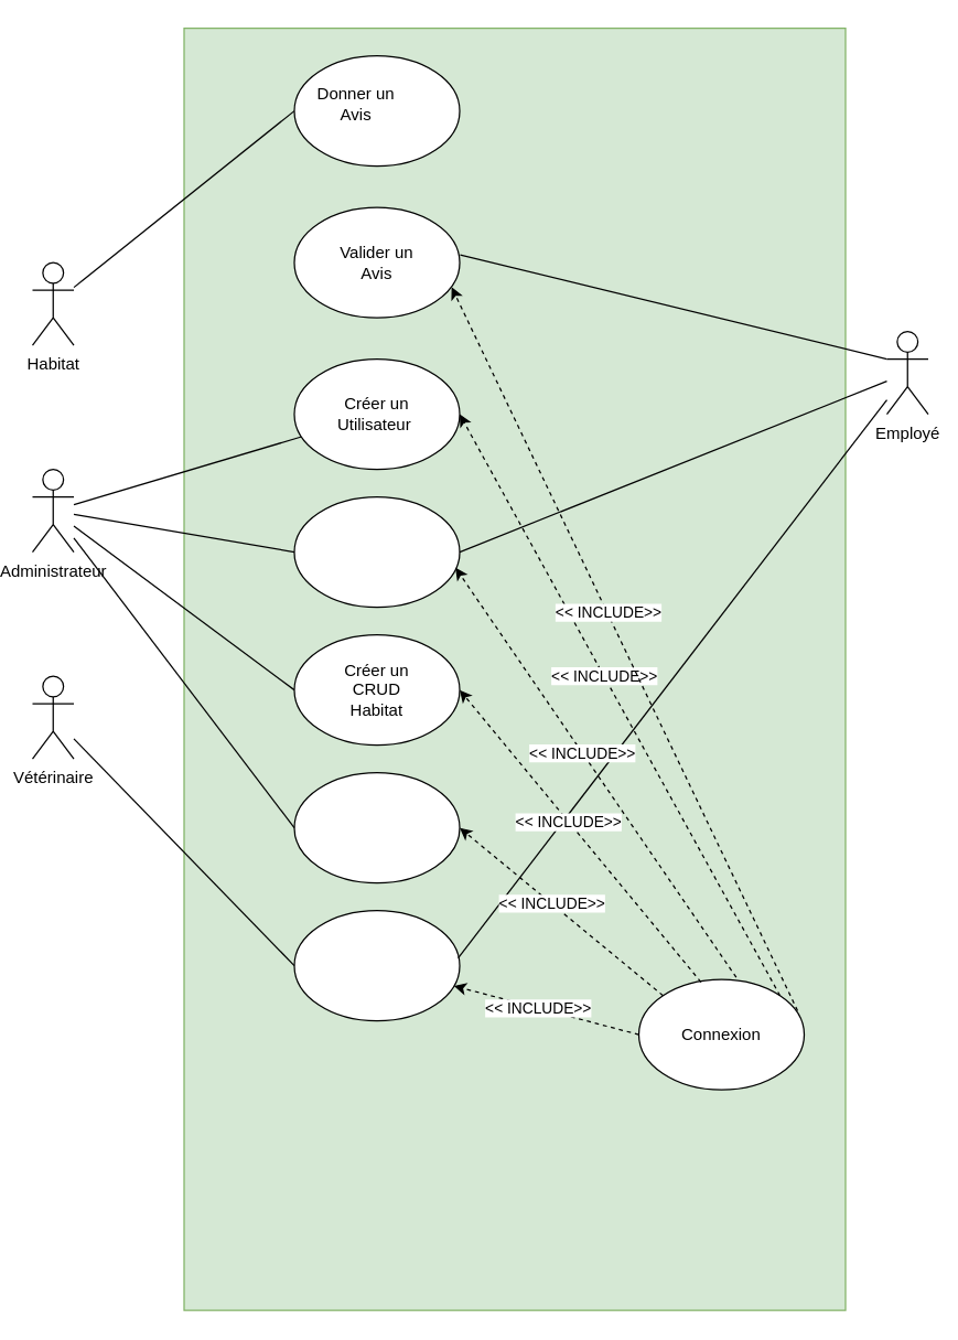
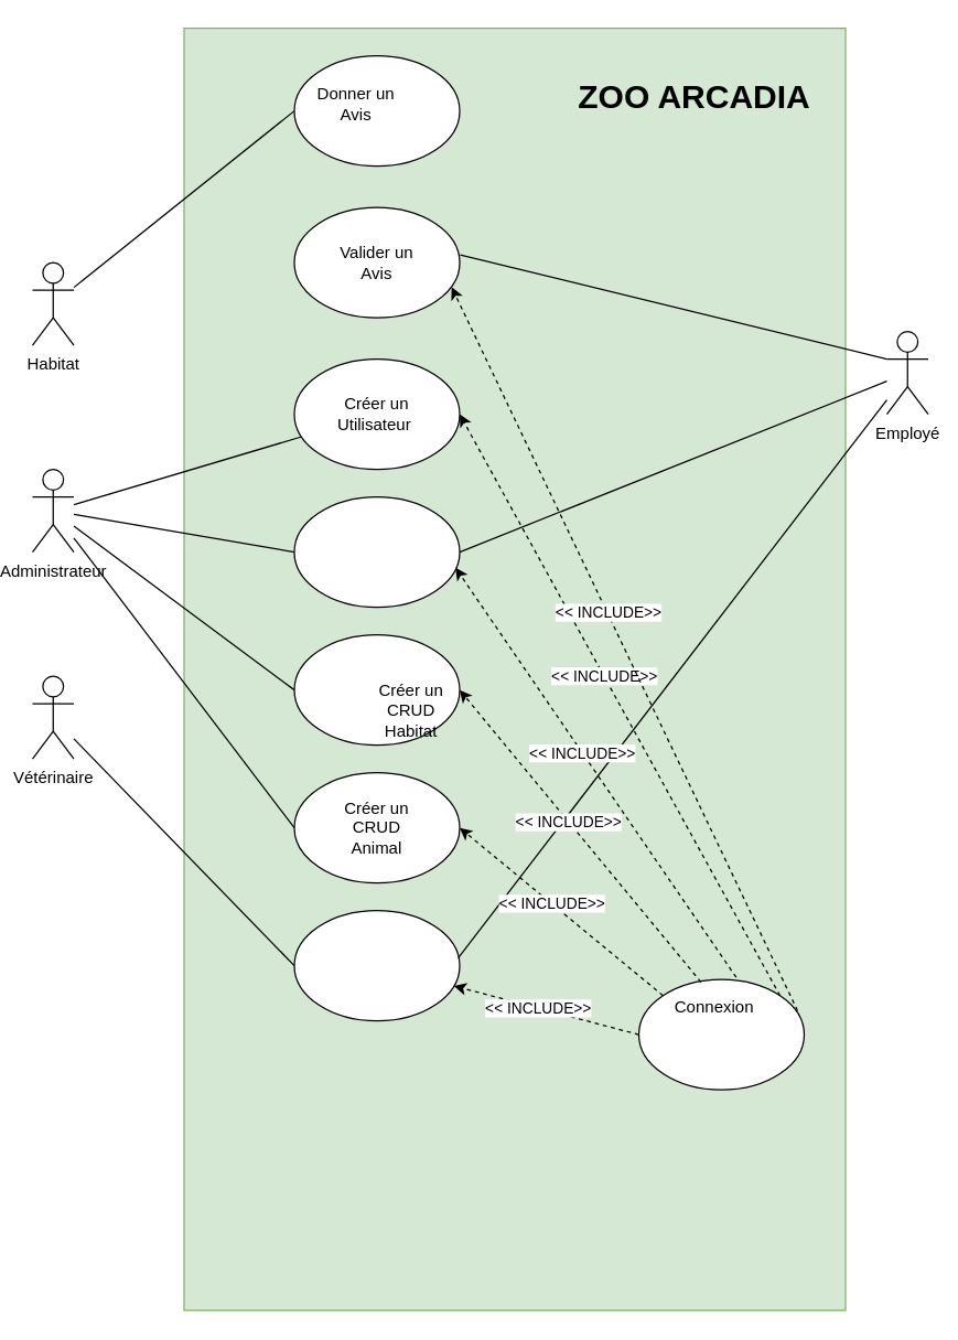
+ <mxCell id="3" value="ZOO ARCADIA" style="text;strokeColor=none;fillColor=none;html=1;fontSize=24;fontStyle=1;verticalAlign=middle;align=center;" vertex="1" parent="1"><mxGeometry x="400" y="50" width="200" height="40" as="geometry" /></mxCell>
- <mxCell id="18" value="Créer un CRUD Habitat" style="text;html=1;align=center;verticalAlign=middle;whiteSpace=wrap;rounded=0;" vertex="1" parent="1"><mxGeometry x="240" y="485" width="60" height="30" as="geometry" /></mxCell>
+ <mxCell id="18" value="Créer un CRUD Habitat" style="text;html=1;align=center;verticalAlign=middle;whiteSpace=wrap;rounded=0;" vertex="1" parent="1"><mxGeometry x="265" y="500" width="60" height="30" as="geometry" /></mxCell>
+ <mxCell id="21" value="Créer un CRUD Animal" style="text;html=1;align=center;verticalAlign=middle;whiteSpace=wrap;rounded=0;" vertex="1" parent="1"><mxGeometry x="240" y="585" width="60" height="30" as="geometry" /></mxCell>
- <mxCell id="29" value="Connexion" style="text;html=1;align=center;verticalAlign=middle;whiteSpace=wrap;rounded=0;" vertex="1" parent="1"><mxGeometry x="490" y="735" width="60" height="30" as="geometry" /></mxCell>
+ <mxCell id="29" value="Connexion" style="text;html=1;align=center;verticalAlign=middle;whiteSpace=wrap;rounded=0;" vertex="1" parent="1"><mxGeometry x="485" y="715" width="60" height="30" as="geometry" /></mxCell>
